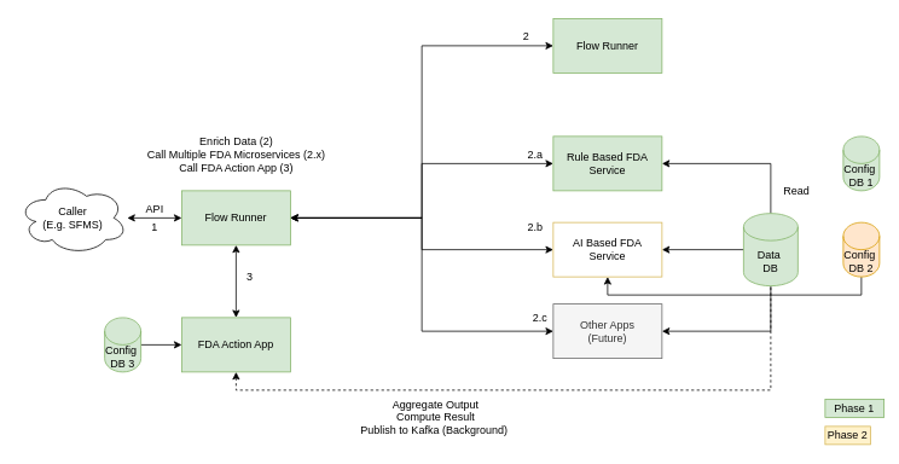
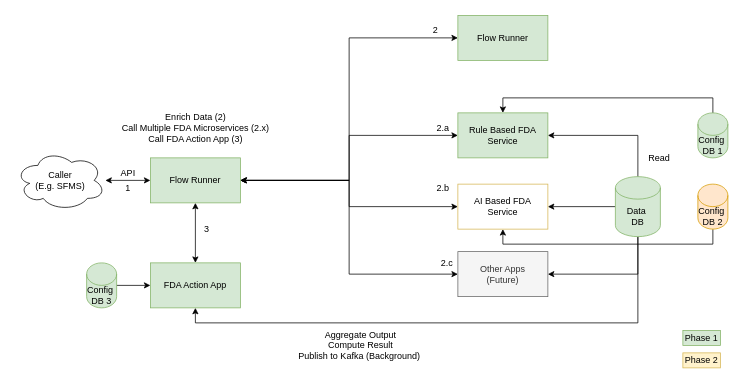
+ <mxCell id="11" style="edgeStyle=orthogonalEdgeStyle;rounded=0;orthogonalLoop=1;jettySize=auto;html=1;exitX=0.5;exitY=0;exitDx=0;exitDy=0;entryX=0.5;entryY=0;entryDx=0;entryDy=0;entryPerimeter=0;startArrow=classic;startFill=1;endArrow=none;endFill=0;" parent="1" source="12" target="31" edge="1"><mxGeometry relative="1" as="geometry" /></mxCell>
- <mxCell id="13" style="edgeStyle=orthogonalEdgeStyle;rounded=0;orthogonalLoop=1;jettySize=auto;html=1;entryX=0.5;entryY=1;entryDx=0;entryDy=0;entryPerimeter=0;startArrow=classic;startFill=1;exitX=0.5;exitY=1;exitDx=0;exitDy=0;endArrow=none;endFill=0;dashed=1;" parent="1" source="15" target="29" edge="1"><mxGeometry relative="1" as="geometry" /></mxCell>
+ <mxCell id="13" style="edgeStyle=orthogonalEdgeStyle;rounded=0;orthogonalLoop=1;jettySize=auto;html=1;entryX=0.5;entryY=1;entryDx=0;entryDy=0;entryPerimeter=0;startArrow=classic;startFill=1;exitX=0.5;exitY=1;exitDx=0;exitDy=0;endArrow=none;endFill=0;" parent="1" source="15" target="29" edge="1"><mxGeometry relative="1" as="geometry" /></mxCell>
- <mxCell id="34" value="Phase 1" style="rounded=0;whiteSpace=wrap;html=1;fillColor=#d5e8d4;strokeColor=#82b366;" parent="1" vertex="1"><mxGeometry x="910" y="440" width="65" height="20" as="geometry" /></mxCell>
+ <mxCell id="34" value="Phase 1" style="rounded=0;whiteSpace=wrap;html=1;fillColor=#d5e8d4;strokeColor=#82b366;" parent="1" vertex="1"><mxGeometry x="910" y="440" width="50" height="20" as="geometry" /></mxCell>
